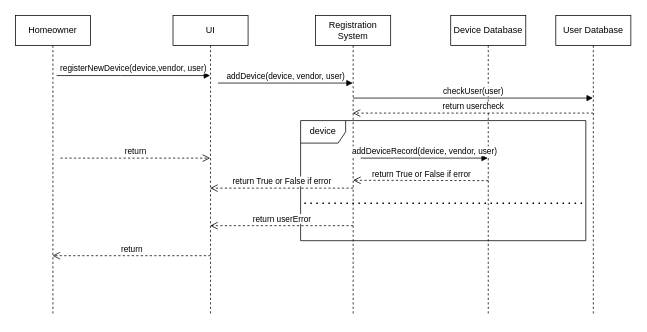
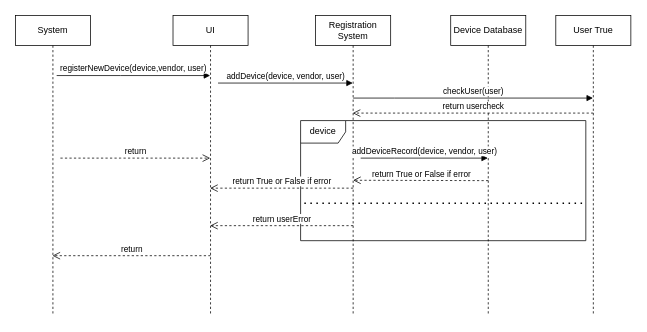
- <mxCell id="2" value="Homeowner" style="shape=umlLifeline;perimeter=lifelinePerimeter;whiteSpace=wrap;html=1;container=0;dropTarget=0;collapsible=0;recursiveResize=0;outlineConnect=0;portConstraint=eastwest;newEdgeStyle={&quot;edgeStyle&quot;:&quot;elbowEdgeStyle&quot;,&quot;elbow&quot;:&quot;vertical&quot;,&quot;curved&quot;:0,&quot;rounded&quot;:0};" parent="1" vertex="1"><mxGeometry x="20" y="20" width="100" height="400" as="geometry" /></mxCell>
+ <mxCell id="2" value="System" style="shape=umlLifeline;perimeter=lifelinePerimeter;whiteSpace=wrap;html=1;container=0;dropTarget=0;collapsible=0;recursiveResize=0;outlineConnect=0;portConstraint=eastwest;newEdgeStyle={&quot;edgeStyle&quot;:&quot;elbowEdgeStyle&quot;,&quot;elbow&quot;:&quot;vertical&quot;,&quot;curved&quot;:0,&quot;rounded&quot;:0};" parent="1" vertex="1"><mxGeometry x="20" y="20" width="100" height="400" as="geometry" /></mxCell>
- <mxCell id="10" value="User Database" style="shape=umlLifeline;perimeter=lifelinePerimeter;whiteSpace=wrap;html=1;container=0;dropTarget=0;collapsible=0;recursiveResize=0;outlineConnect=0;portConstraint=eastwest;newEdgeStyle={&quot;edgeStyle&quot;:&quot;elbowEdgeStyle&quot;,&quot;elbow&quot;:&quot;vertical&quot;,&quot;curved&quot;:0,&quot;rounded&quot;:0};" vertex="1" parent="1"><mxGeometry x="740" y="20" width="100" height="400" as="geometry" /></mxCell>
+ <mxCell id="10" value="User True" style="shape=umlLifeline;perimeter=lifelinePerimeter;whiteSpace=wrap;html=1;container=0;dropTarget=0;collapsible=0;recursiveResize=0;outlineConnect=0;portConstraint=eastwest;newEdgeStyle={&quot;edgeStyle&quot;:&quot;elbowEdgeStyle&quot;,&quot;elbow&quot;:&quot;vertical&quot;,&quot;curved&quot;:0,&quot;rounded&quot;:0};" vertex="1" parent="1"><mxGeometry x="740" y="20" width="100" height="400" as="geometry" /></mxCell>
